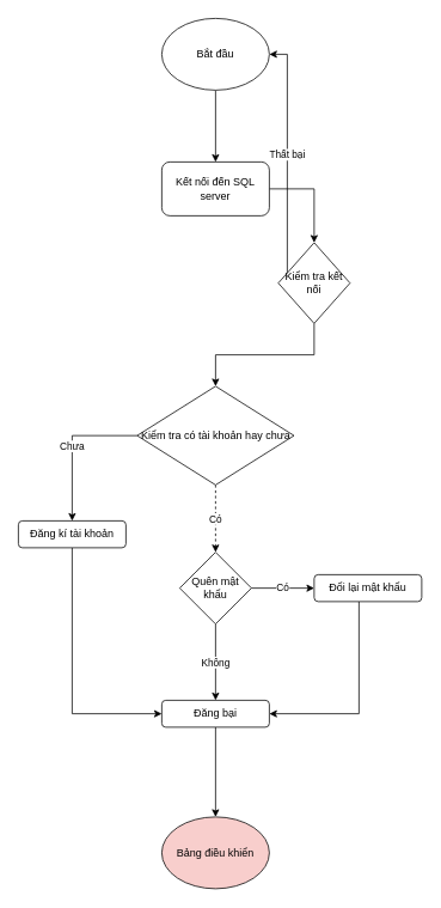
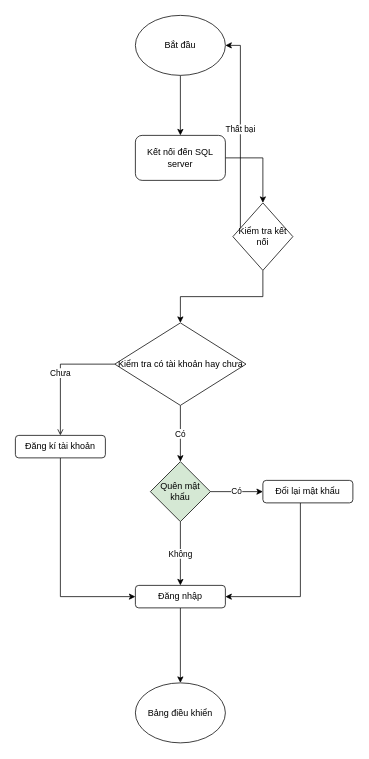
- <mxCell id="10" value="Có" style="edgeStyle=orthogonalEdgeStyle;rounded=0;orthogonalLoop=1;jettySize=auto;html=1;entryX=0.5;entryY=0;entryDx=0;entryDy=0;dashed=1;" edge="1" parent="1" source="11" target="20"><mxGeometry relative="1" as="geometry" /></mxCell>
+ <mxCell id="10" value="Có" style="edgeStyle=orthogonalEdgeStyle;rounded=0;orthogonalLoop=1;jettySize=auto;html=1;entryX=0.5;entryY=0;entryDx=0;entryDy=0;" edge="1" parent="1" source="11" target="20"><mxGeometry relative="1" as="geometry" /></mxCell>
- <mxCell id="9" value="Chưa" style="edgeStyle=orthogonalEdgeStyle;rounded=0;orthogonalLoop=1;jettySize=auto;html=1;entryX=0.5;entryY=0;entryDx=0;entryDy=0;" edge="1" parent="1" source="11" target="13"><mxGeometry relative="1" as="geometry" /></mxCell>
+ <mxCell id="9" value="Chưa" style="edgeStyle=orthogonalEdgeStyle;rounded=0;orthogonalLoop=1;jettySize=auto;html=1;entryX=0.5;entryY=0;entryDx=0;entryDy=0;endArrow=open;" edge="1" parent="1" source="11" target="13"><mxGeometry relative="1" as="geometry" /></mxCell>
- <mxCell id="20" value="Quên mật khẩu" style="rhombus;whiteSpace=wrap;html=1;" vertex="1" parent="1"><mxGeometry x="200" y="615" width="80" height="80" as="geometry" /></mxCell>
+ <mxCell id="20" value="Quên mật khẩu" style="rhombus;whiteSpace=wrap;html=1;fillColor=#d5e8d4;" vertex="1" parent="1"><mxGeometry x="200" y="615" width="80" height="80" as="geometry" /></mxCell>
- <mxCell id="15" value="Đăng bại" style="rounded=1;whiteSpace=wrap;html=1;" vertex="1" parent="1"><mxGeometry x="180" y="780" width="120" height="30" as="geometry" /></mxCell>
+ <mxCell id="15" value="Đăng nhập" style="rounded=1;whiteSpace=wrap;html=1;" vertex="1" parent="1"><mxGeometry x="180" y="780" width="120" height="30" as="geometry" /></mxCell>
- <mxCell id="21" value="Bảng điều khiển" style="ellipse;whiteSpace=wrap;html=1;fillColor=#f8cecc;" vertex="1" parent="1"><mxGeometry x="180" y="910" width="120" height="80" as="geometry" /></mxCell>
+ <mxCell id="21" value="Bảng điều khiển" style="ellipse;whiteSpace=wrap;html=1;" vertex="1" parent="1"><mxGeometry x="180" y="910" width="120" height="80" as="geometry" /></mxCell>
